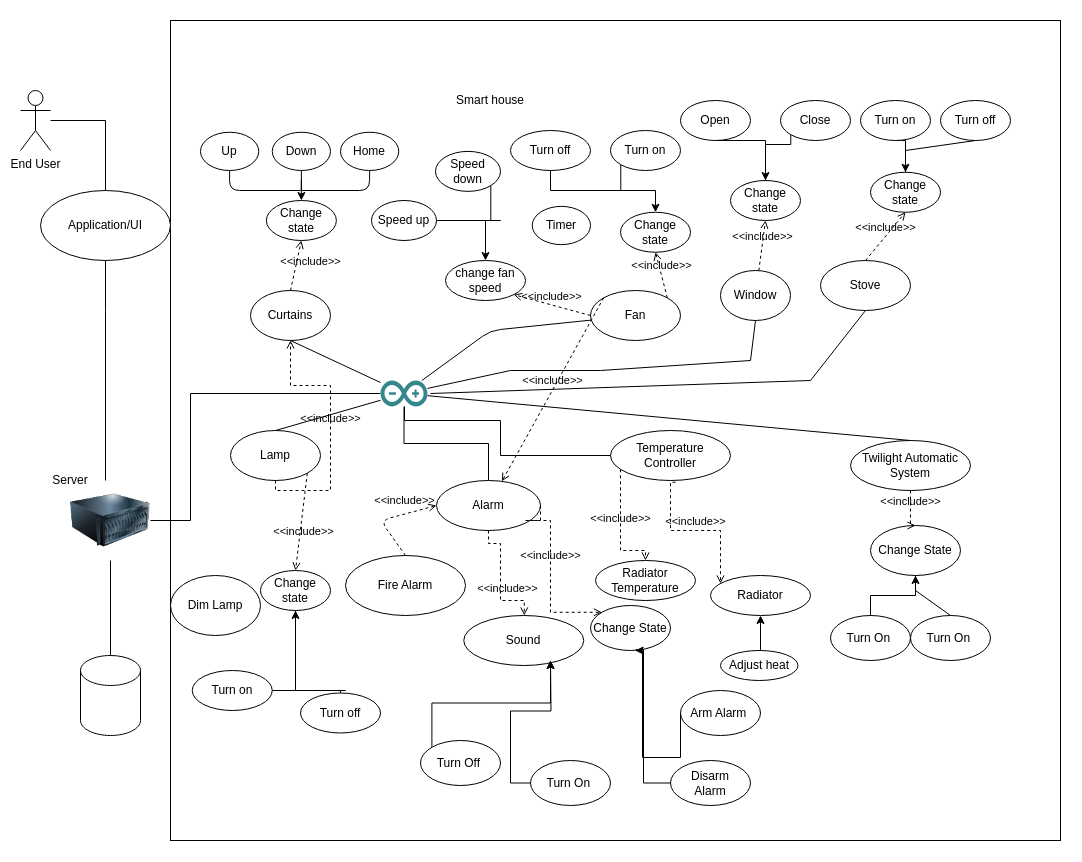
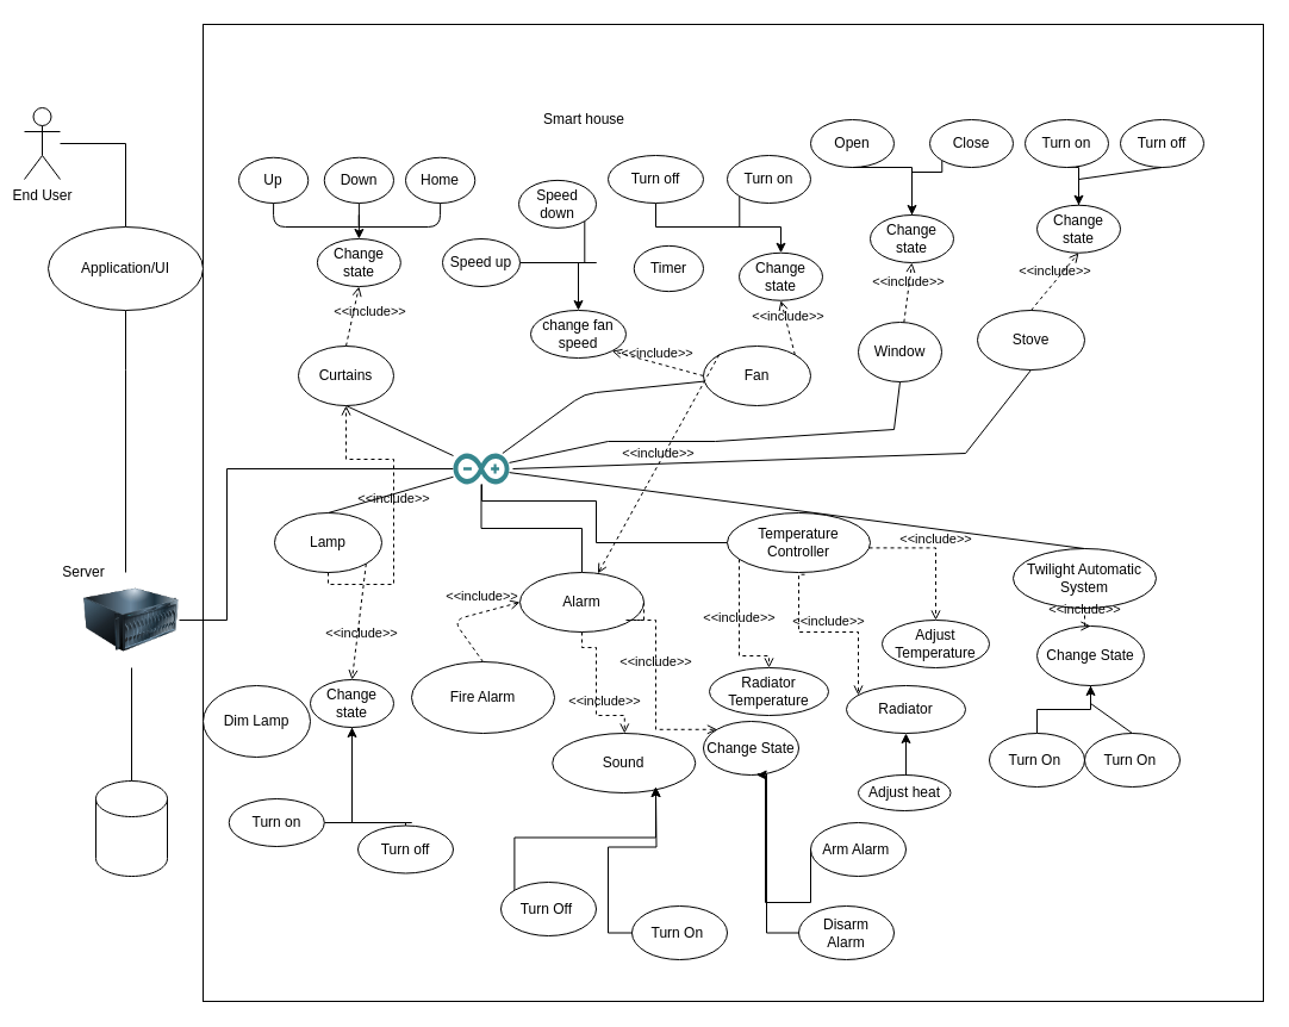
+ <mxCell id="54" value="&amp;lt;&amp;lt;include&amp;gt;&amp;gt;" style="html=1;verticalAlign=bottom;labelBackgroundColor=none;endArrow=open;endFill=0;dashed=1;rounded=0;edgeStyle=orthogonalEdgeStyle;exitX=0.992;exitY=0.588;exitDx=0;exitDy=0;exitPerimeter=0;entryX=0.5;entryY=0;entryDx=0;entryDy=0;" parent="1" source="51" target="53" edge="1"><mxGeometry width="160" relative="1" as="geometry"><mxPoint x="320" y="520" as="sourcePoint" /><mxPoint x="480" y="520" as="targetPoint" /><Array as="points"><mxPoint x="785" y="459" /></Array></mxGeometry></mxCell>
- <mxCell id="93" value="&lt;div&gt;&lt;span lang=&quot;SV&quot;&gt;Twilight Automatic System&lt;/span&gt;&lt;/div&gt;" style="ellipse;whiteSpace=wrap;html=1;" vertex="1" parent="1"><mxGeometry x="850" y="440" width="120" height="50" as="geometry" /></mxCell>
+ <mxCell id="93" value="&lt;div&gt;&lt;span lang=&quot;SV&quot;&gt;Twilight Automatic System&lt;/span&gt;&lt;/div&gt;" style="ellipse;whiteSpace=wrap;html=1;" vertex="1" parent="1"><mxGeometry x="850" y="460" width="120" height="50" as="geometry" /></mxCell>
+ <mxCell id="53" value="Adjust Temperature" style="ellipse;whiteSpace=wrap;html=1;" parent="1" vertex="1"><mxGeometry x="740" y="520" width="90" height="40" as="geometry" /></mxCell>
